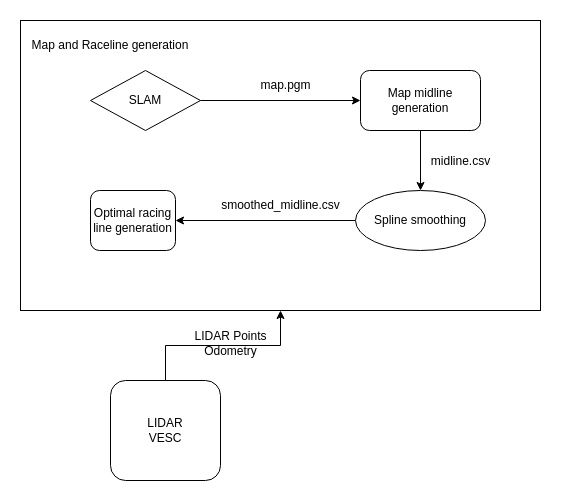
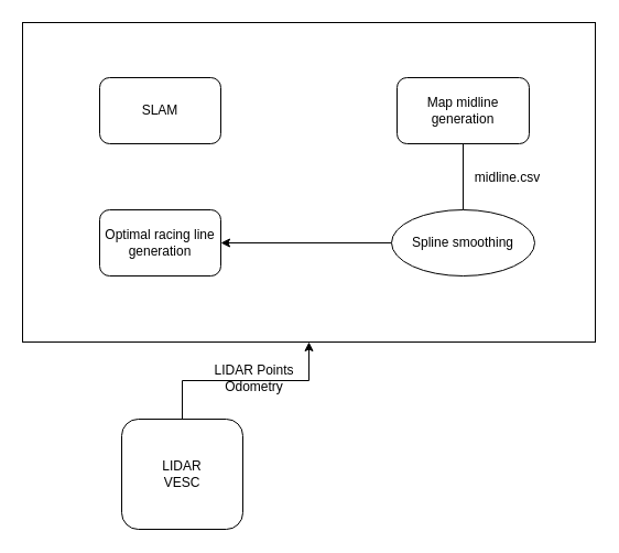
- <mxCell id="15" value="Map and Raceline generation" style="text;html=1;align=center;verticalAlign=middle;whiteSpace=wrap;rounded=0;" vertex="1" parent="1"><mxGeometry x="30" y="30" width="160" height="30" as="geometry" /></mxCell>
- <mxCell id="10" value="map.pgm" style="text;html=1;align=center;verticalAlign=middle;resizable=0;points=[];autosize=1;strokeColor=none;fillColor=none;" vertex="1" parent="1"><mxGeometry x="250" y="70" width="70" height="30" as="geometry" /></mxCell>
- <mxCell id="4" value="SLAM" style="rhombus;whiteSpace=wrap;html=1;" vertex="1" parent="1"><mxGeometry x="90" y="70" width="110" height="60" as="geometry" /></mxCell>
+ <mxCell id="4" value="SLAM" style="rounded=1;whiteSpace=wrap;html=1;" vertex="1" parent="1"><mxGeometry x="90" y="70" width="110" height="60" as="geometry" /></mxCell>
- <mxCell id="3" style="edgeStyle=orthogonalEdgeStyle;rounded=0;orthogonalLoop=1;jettySize=auto;html=1;entryX=0;entryY=0.5;entryDx=0;entryDy=0;" edge="1" parent="1" source="4" target="6"><mxGeometry relative="1" as="geometry" /></mxCell>
- <mxCell id="5" style="edgeStyle=orthogonalEdgeStyle;rounded=0;orthogonalLoop=1;jettySize=auto;html=1;" edge="1" parent="1" source="6" target="8"><mxGeometry relative="1" as="geometry" /></mxCell>
+ <mxCell id="5" style="edgeStyle=orthogonalEdgeStyle;rounded=0;orthogonalLoop=1;jettySize=auto;html=1;endArrow=none;" edge="1" parent="1" source="6" target="8"><mxGeometry relative="1" as="geometry" /></mxCell>
- <mxCell id="12" value="&lt;div&gt;smoothed_midline.csv&lt;/div&gt;" style="text;html=1;align=center;verticalAlign=middle;resizable=0;points=[];autosize=1;strokeColor=none;fillColor=none;" vertex="1" parent="1"><mxGeometry x="210" y="190" width="140" height="30" as="geometry" /></mxCell>
- <mxCell id="9" value="Optimal racing line generation" style="rounded=1;whiteSpace=wrap;html=1;" vertex="1" parent="1"><mxGeometry x="90" y="190" width="85" height="60" as="geometry" /></mxCell>
+ <mxCell id="9" value="Optimal racing line generation" style="rounded=1;whiteSpace=wrap;html=1;" vertex="1" parent="1"><mxGeometry x="90" y="190" width="110" height="60" as="geometry" /></mxCell>
